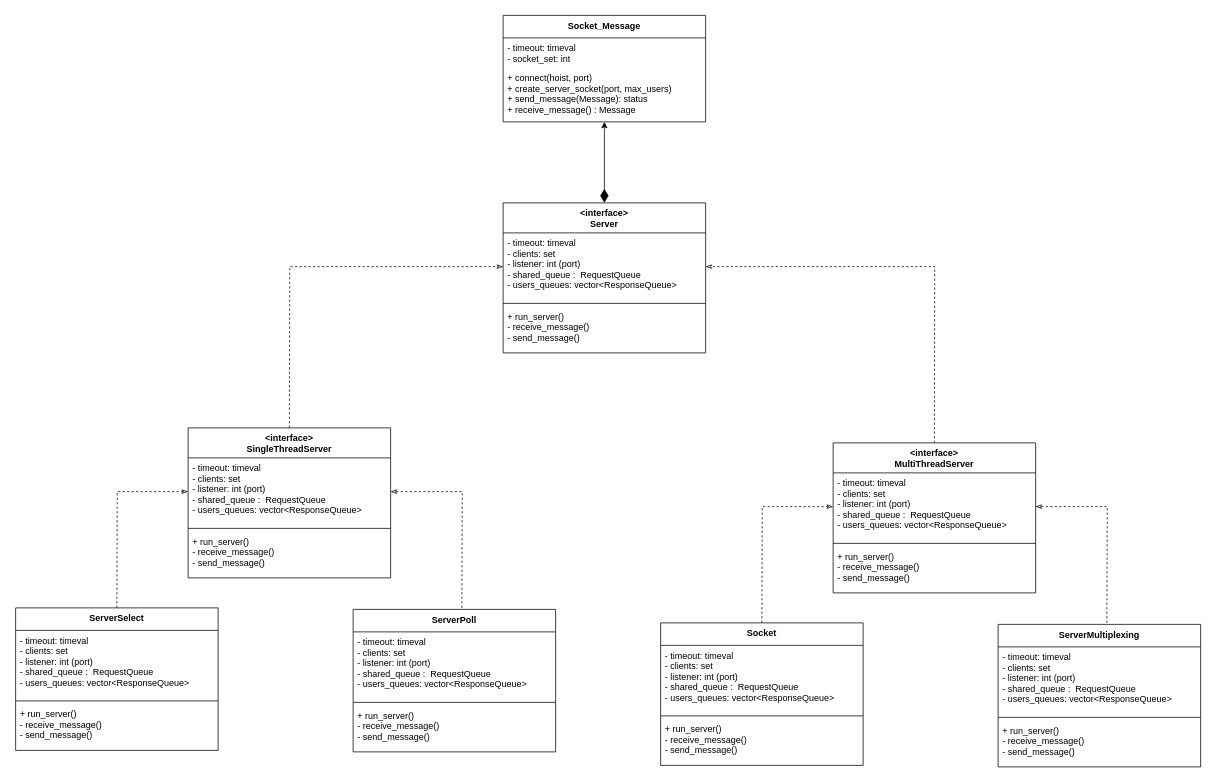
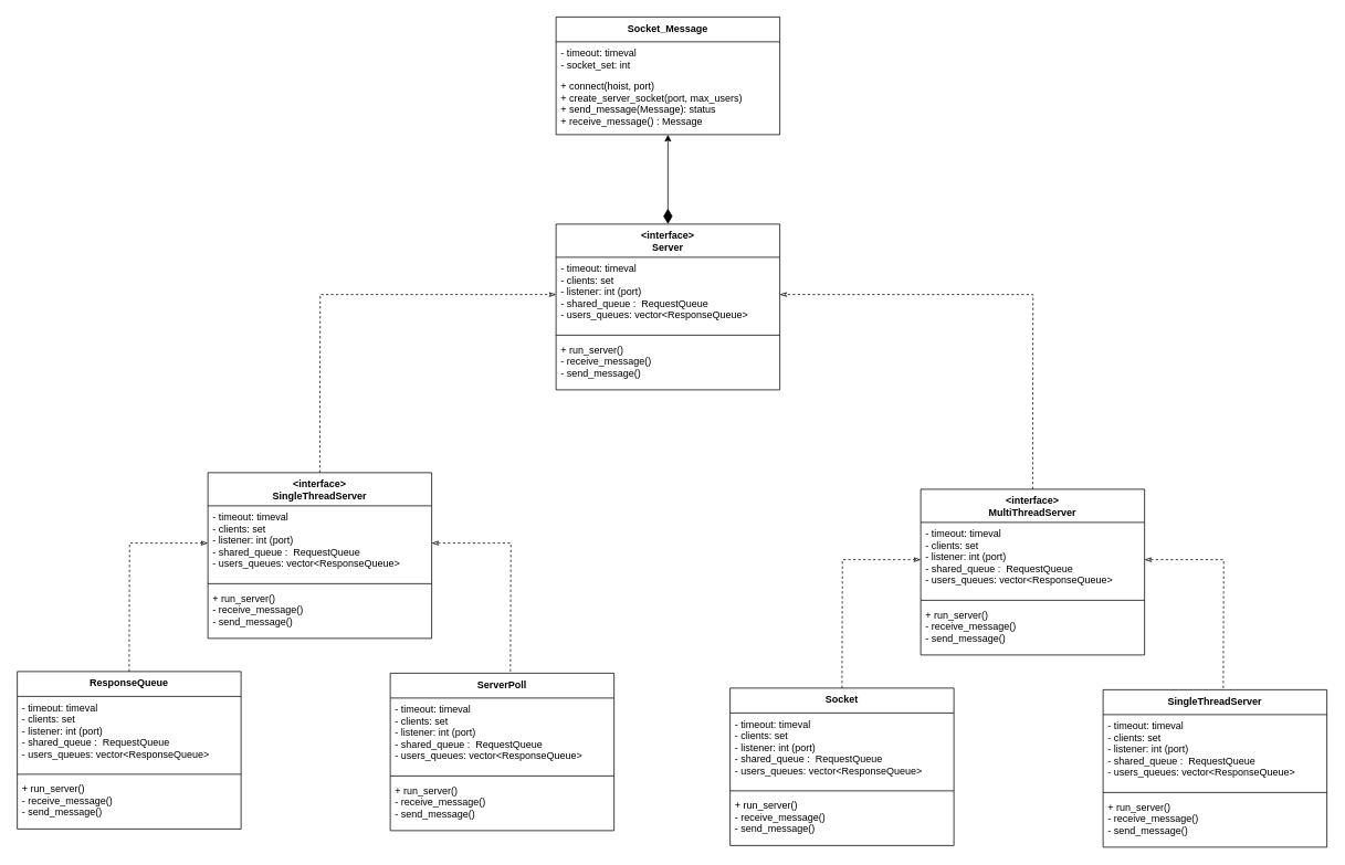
- <mxCell id="20" value="ServerSelect" style="swimlane;fontStyle=1;align=center;verticalAlign=top;childLayout=stackLayout;horizontal=1;startSize=30;horizontalStack=0;resizeParent=1;resizeParentMax=0;resizeLast=0;collapsible=1;marginBottom=0;" vertex="1" parent="1"><mxGeometry x="20" y="810" width="270" height="190" as="geometry"><mxRectangle x="500" y="126" width="100" height="26" as="alternateBounds" /></mxGeometry></mxCell>
+ <mxCell id="20" value="ResponseQueue" style="swimlane;fontStyle=1;align=center;verticalAlign=top;childLayout=stackLayout;horizontal=1;startSize=30;horizontalStack=0;resizeParent=1;resizeParentMax=0;resizeLast=0;collapsible=1;marginBottom=0;" vertex="1" parent="1"><mxGeometry x="20" y="810" width="270" height="190" as="geometry"><mxRectangle x="500" y="126" width="100" height="26" as="alternateBounds" /></mxGeometry></mxCell>
- <mxCell id="36" value="ServerMultiplexing" style="swimlane;fontStyle=1;align=center;verticalAlign=top;childLayout=stackLayout;horizontal=1;startSize=30;horizontalStack=0;resizeParent=1;resizeParentMax=0;resizeLast=0;collapsible=1;marginBottom=0;" vertex="1" parent="1"><mxGeometry x="1330" y="832" width="270" height="190" as="geometry"><mxRectangle x="500" y="126" width="100" height="26" as="alternateBounds" /></mxGeometry></mxCell>
+ <mxCell id="36" value="SingleThreadServer" style="swimlane;fontStyle=1;align=center;verticalAlign=top;childLayout=stackLayout;horizontal=1;startSize=30;horizontalStack=0;resizeParent=1;resizeParentMax=0;resizeLast=0;collapsible=1;marginBottom=0;" vertex="1" parent="1"><mxGeometry x="1330" y="832" width="270" height="190" as="geometry"><mxRectangle x="500" y="126" width="100" height="26" as="alternateBounds" /></mxGeometry></mxCell>
